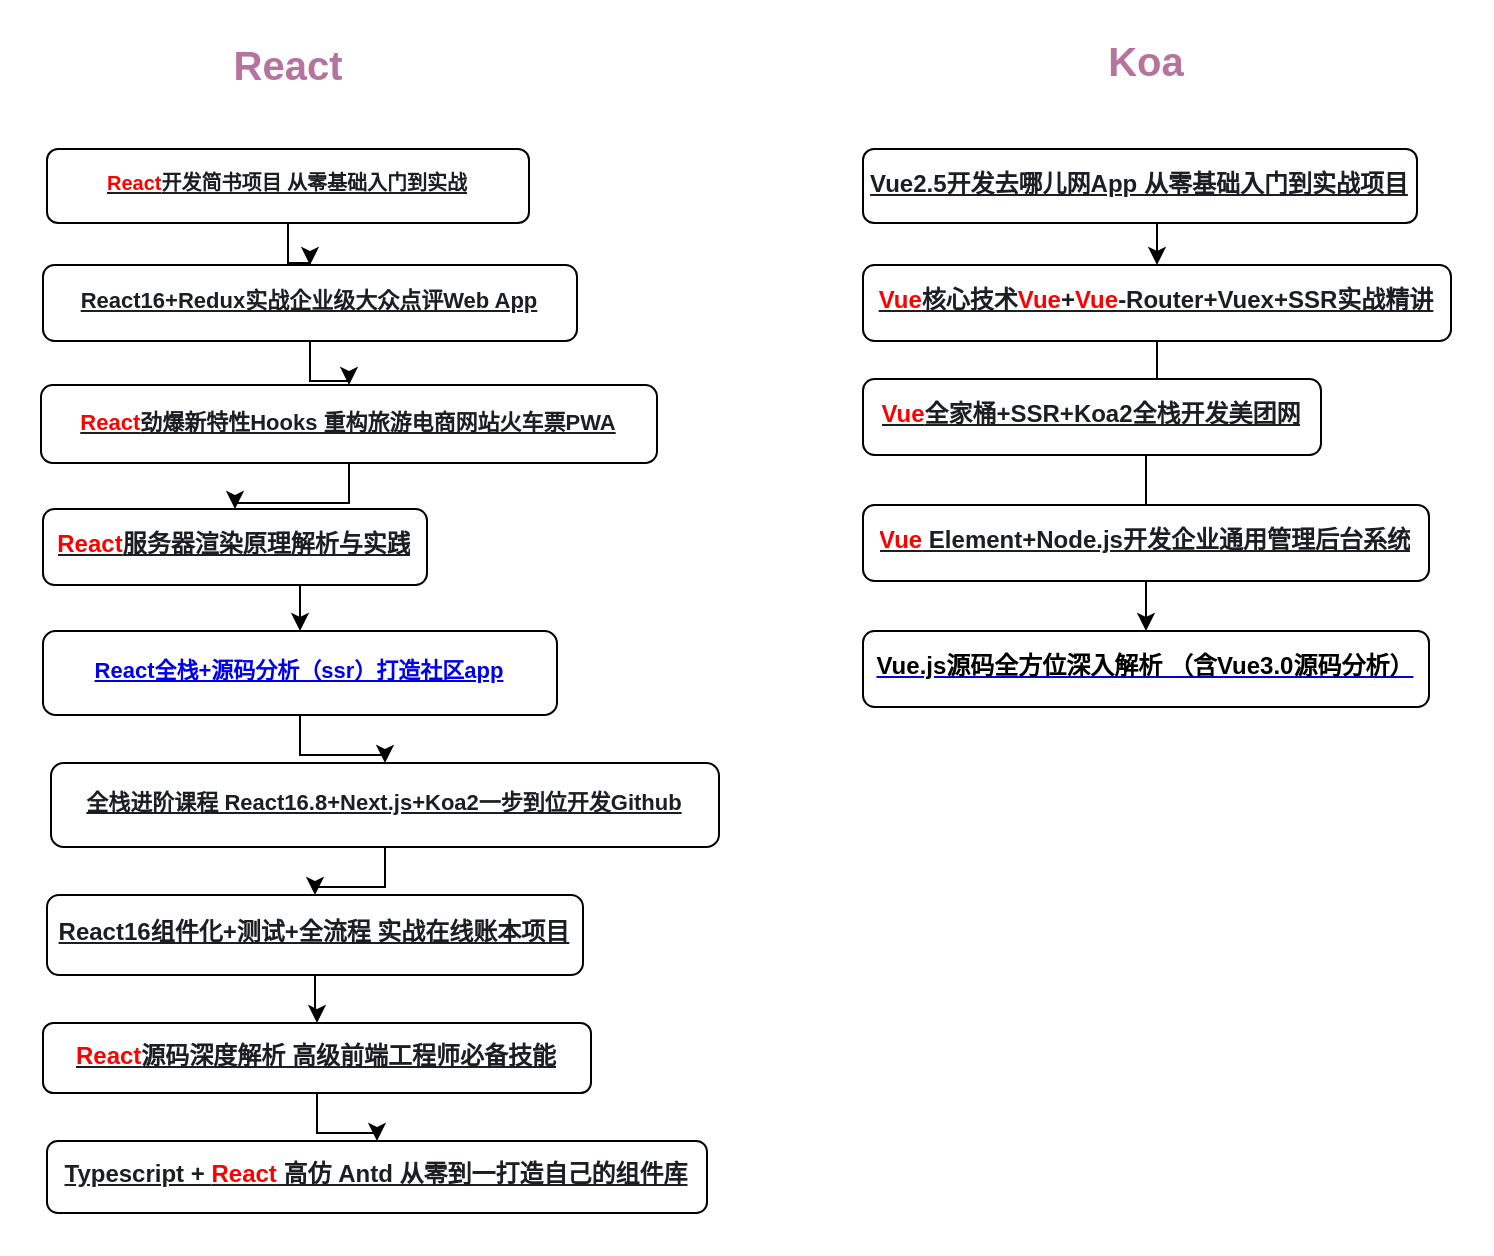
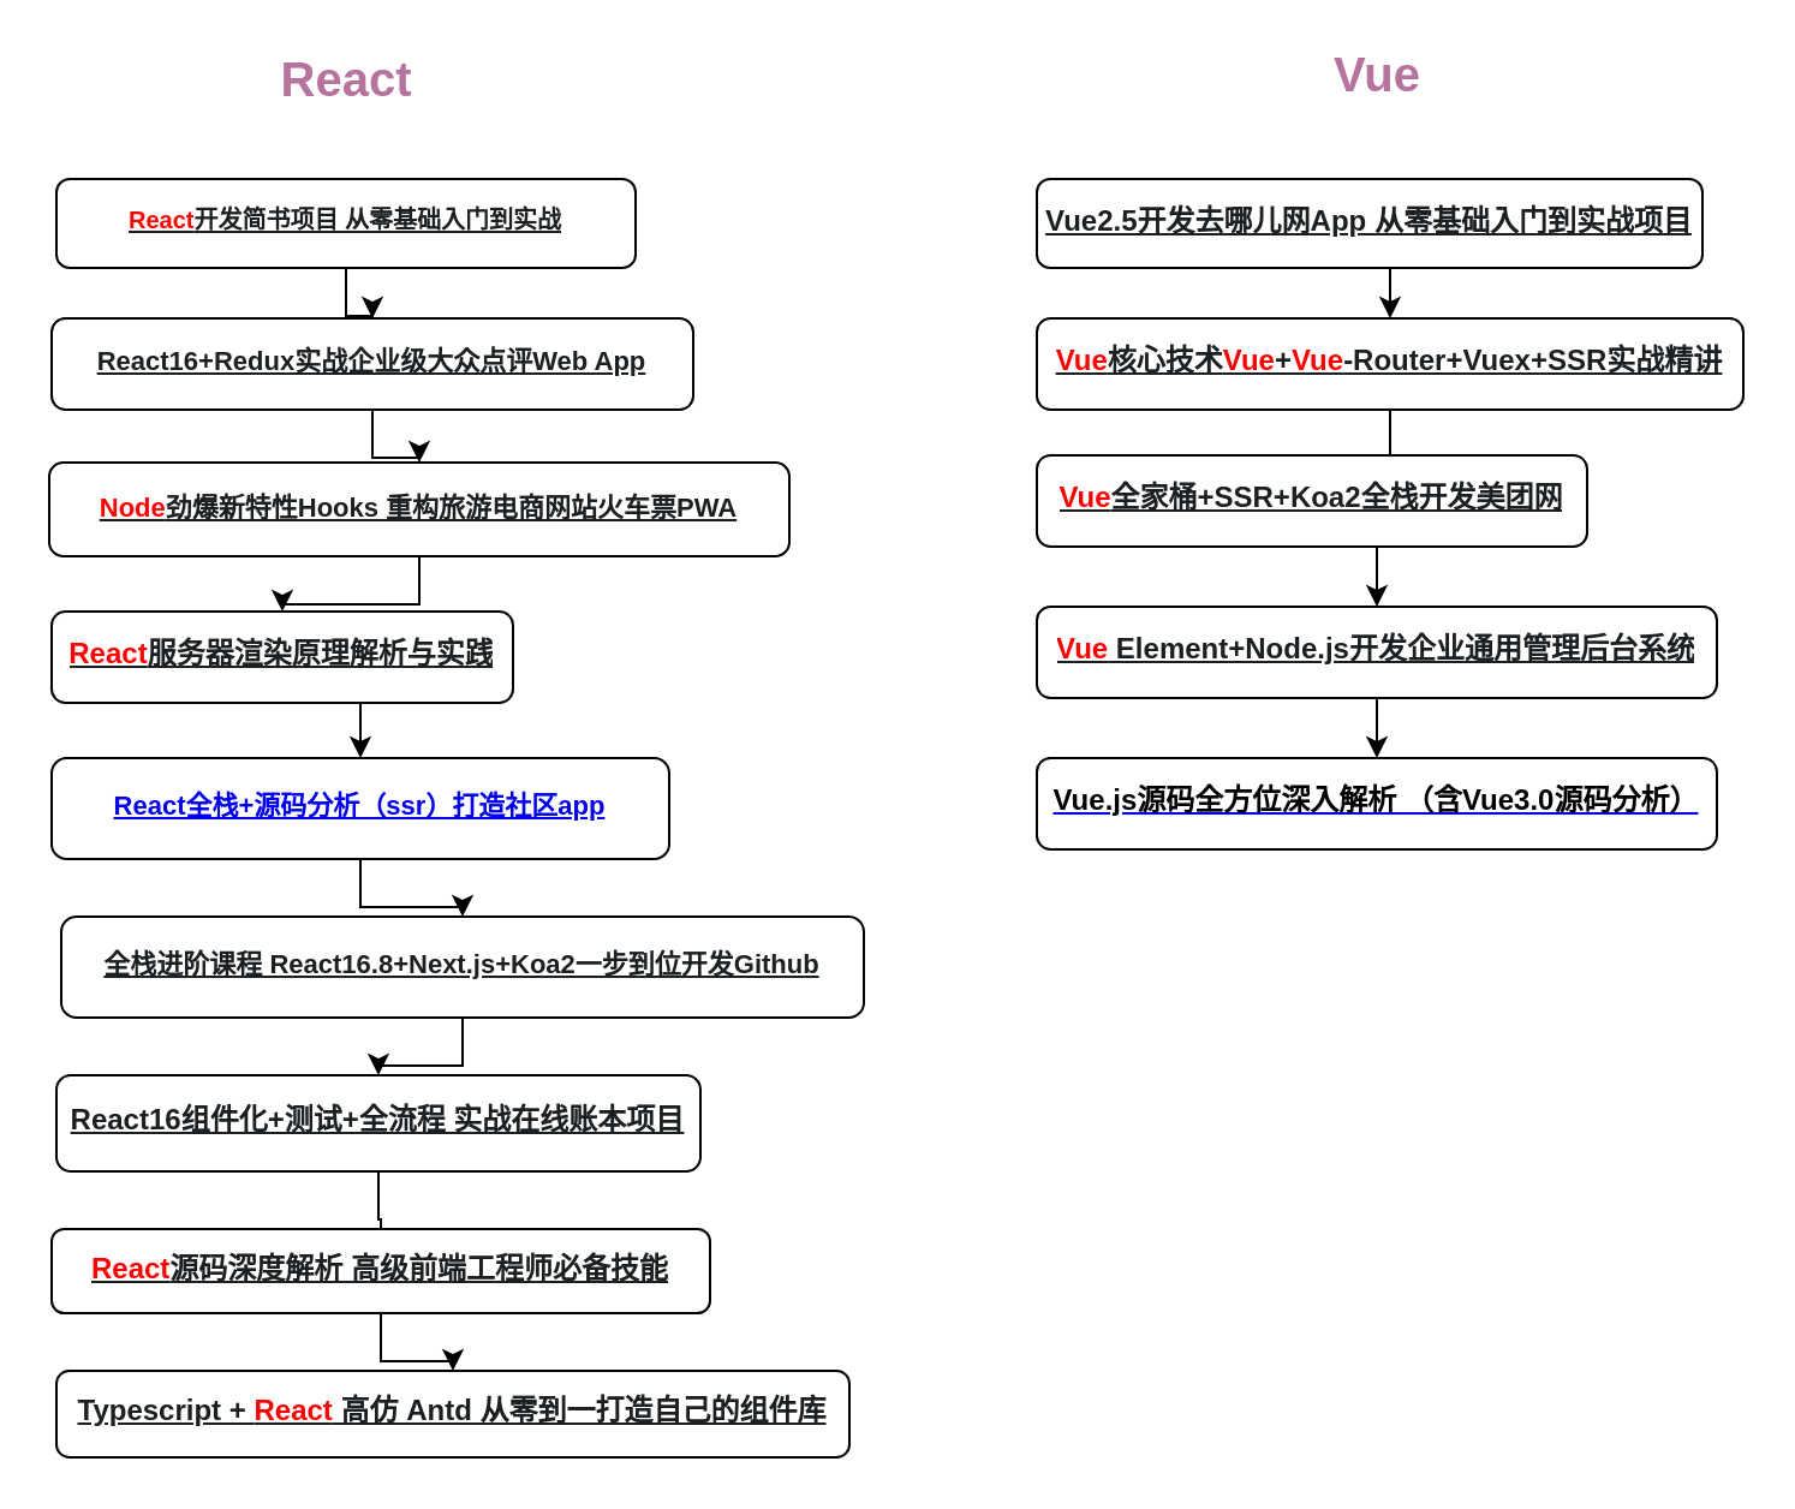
- <mxCell id="26" value="&lt;font color=&quot;#b5739d&quot;&gt;&lt;span style=&quot;font-size: 20px&quot;&gt;&lt;b&gt;Koa&lt;/b&gt;&lt;/span&gt;&lt;/font&gt;" style="text;html=1;strokeColor=none;fillColor=none;align=center;verticalAlign=middle;whiteSpace=wrap;rounded=0;opacity=20;" vertex="1" parent="1"><mxGeometry x="552.5" y="20" width="40" height="20" as="geometry" /></mxCell>
+ <mxCell id="26" value="&lt;font color=&quot;#b5739d&quot;&gt;&lt;span style=&quot;font-size: 20px&quot;&gt;&lt;b&gt;Vue&lt;/b&gt;&lt;/span&gt;&lt;/font&gt;" style="text;html=1;strokeColor=none;fillColor=none;align=center;verticalAlign=middle;whiteSpace=wrap;rounded=0;opacity=20;" vertex="1" parent="1"><mxGeometry x="552.5" y="20" width="40" height="20" as="geometry" /></mxCell>
- <mxCell id="7" value="&lt;a href=&quot;https://coding.imooc.com/class/348.html&quot; target=&quot;_blank&quot; class=&quot;js-zhuge-allResult item-title js-result-item js-item-title&quot; style=&quot;outline: 0px ; color: rgb(28 , 31 , 33) ; line-height: 32px ; font-weight: 700 ; overflow: hidden ; text-overflow: ellipsis ; display: inline-block ; background-color: rgb(255 , 255 , 255) ; font-size: 11px&quot;&gt;&lt;span class=&quot;highlight&quot; style=&quot;color: red ; font-size: 11px&quot;&gt;React&lt;/span&gt;劲爆新特性Hooks 重构旅游电商网站火车票PWA&lt;/a&gt;" style="rounded=1;whiteSpace=wrap;html=1;" vertex="1" parent="1"><mxGeometry x="20" y="192" width="308" height="39" as="geometry" /></mxCell>
+ <mxCell id="7" value="&lt;a href=&quot;https://coding.imooc.com/class/348.html&quot; target=&quot;_blank&quot; class=&quot;js-zhuge-allResult item-title js-result-item js-item-title&quot; style=&quot;outline: 0px ; color: rgb(28 , 31 , 33) ; line-height: 32px ; font-weight: 700 ; overflow: hidden ; text-overflow: ellipsis ; display: inline-block ; background-color: rgb(255 , 255 , 255) ; font-size: 11px&quot;&gt;&lt;span class=&quot;highlight&quot; style=&quot;color: red ; font-size: 11px&quot;&gt;Node&lt;/span&gt;劲爆新特性Hooks 重构旅游电商网站火车票PWA&lt;/a&gt;" style="rounded=1;whiteSpace=wrap;html=1;" vertex="1" parent="1"><mxGeometry x="20" y="192" width="308" height="39" as="geometry" /></mxCell>
- <mxCell id="21" style="edgeStyle=orthogonalEdgeStyle;rounded=0;orthogonalLoop=1;jettySize=auto;html=1;exitX=0.5;exitY=1;exitDx=0;exitDy=0;entryX=0.5;entryY=0;entryDx=0;entryDy=0;endArrow=none;" edge="1" parent="1" source="22" target="24"><mxGeometry relative="1" as="geometry" /></mxCell>
+ <mxCell id="21" style="edgeStyle=orthogonalEdgeStyle;rounded=0;orthogonalLoop=1;jettySize=auto;html=1;exitX=0.5;exitY=1;exitDx=0;exitDy=0;entryX=0.5;entryY=0;entryDx=0;entryDy=0;" edge="1" parent="1" source="22" target="24"><mxGeometry relative="1" as="geometry" /></mxCell>
- <mxCell id="12" style="edgeStyle=orthogonalEdgeStyle;rounded=0;orthogonalLoop=1;jettySize=auto;html=1;exitX=0.5;exitY=1;exitDx=0;exitDy=0;" edge="1" parent="1" source="13" target="15"><mxGeometry relative="1" as="geometry" /></mxCell>
+ <mxCell id="12" style="edgeStyle=orthogonalEdgeStyle;rounded=0;orthogonalLoop=1;jettySize=auto;html=1;exitX=0.5;exitY=1;exitDx=0;exitDy=0;endArrow=none;" edge="1" parent="1" source="13" target="15"><mxGeometry relative="1" as="geometry" /></mxCell>
